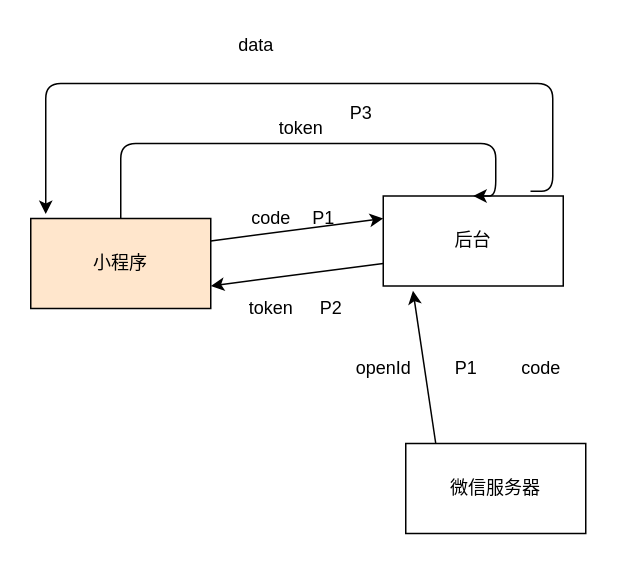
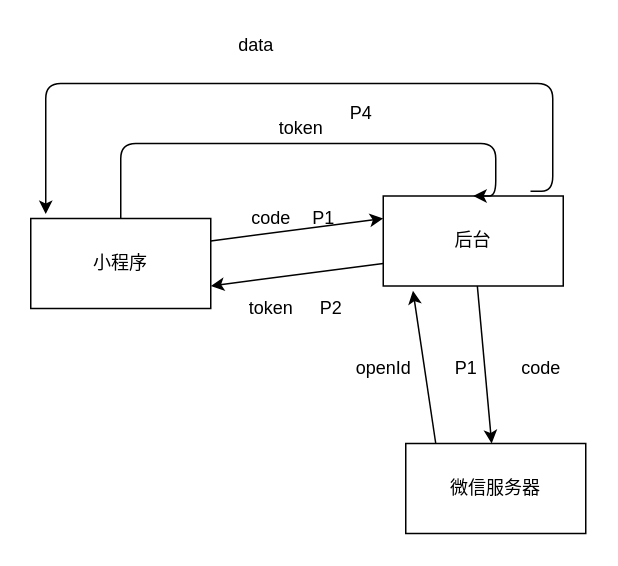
- <mxCell id="20" value="P3" style="text;html=1;align=center;verticalAlign=middle;resizable=0;points=[];autosize=1;strokeColor=none;fillColor=none;" vertex="1" parent="1"><mxGeometry x="225" y="65" width="30" height="20" as="geometry" /></mxCell>
+ <mxCell id="20" value="P4" style="text;html=1;align=center;verticalAlign=middle;resizable=0;points=[];autosize=1;strokeColor=none;fillColor=none;" vertex="1" parent="1"><mxGeometry x="225" y="65" width="30" height="20" as="geometry" /></mxCell>
- <mxCell id="12" value="小程序" style="rounded=0;whiteSpace=wrap;html=1;fillColor=#ffe6cc;" parent="1" vertex="1"><mxGeometry x="20" y="145" width="120" height="60" as="geometry" /></mxCell>
+ <mxCell id="12" value="小程序" style="rounded=0;whiteSpace=wrap;html=1;" parent="1" vertex="1"><mxGeometry x="20" y="145" width="120" height="60" as="geometry" /></mxCell>
+ <mxCell id="2" value="" style="edgeStyle=none;html=1;" parent="1" source="4" target="6" edge="1"><mxGeometry relative="1" as="geometry" /></mxCell>
